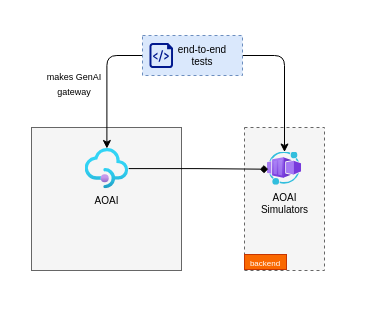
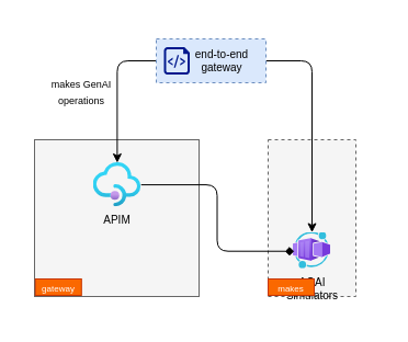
- <mxCell id="17" value="end-to-end tests" style="text;html=1;strokeColor=none;fillColor=none;align=center;verticalAlign=middle;whiteSpace=wrap;rounded=0;fontSize=10;" vertex="1" parent="1"><mxGeometry x="171.5" y="40" width="60" height="30" as="geometry" /></mxCell>
+ <mxCell id="17" value="end-to-end gateway" style="text;html=1;strokeColor=none;fillColor=none;align=center;verticalAlign=middle;whiteSpace=wrap;rounded=0;fontSize=10;" vertex="1" parent="1"><mxGeometry x="171.5" y="40" width="60" height="30" as="geometry" /></mxCell>
- <mxCell id="14" value="&lt;font style=&quot;font-size: 9px;&quot;&gt;makes GenAI gateway&lt;/font&gt;" style="text;html=1;strokeColor=none;fillColor=none;align=center;verticalAlign=middle;whiteSpace=wrap;rounded=0;spacing=0;" vertex="1" parent="1"><mxGeometry x="44" y="67.5" width="60" height="30" as="geometry" /></mxCell>
+ <mxCell id="14" value="&lt;font style=&quot;font-size: 9px;&quot;&gt;makes GenAI operations&lt;/font&gt;" style="text;html=1;strokeColor=none;fillColor=none;align=center;verticalAlign=middle;whiteSpace=wrap;rounded=0;spacing=0;" vertex="1" parent="1"><mxGeometry x="44" y="67.5" width="60" height="30" as="geometry" /></mxCell>
- <mxCell id="9" value="AOAI &lt;br style=&quot;font-size: 10px;&quot;&gt;Simulators" style="image;aspect=fixed;html=1;points=[];align=center;fontSize=10;image=img/lib/azure2/other/Worker_Container_App.svg;labelBackgroundColor=none;" vertex="1" parent="1"><mxGeometry x="266.88" y="151.5" width="34.25" height="33.24" as="geometry" /></mxCell>
+ <mxCell id="9" value="AOAI &lt;br style=&quot;font-size: 10px;&quot;&gt;Simulators" style="image;aspect=fixed;html=1;points=[];align=center;fontSize=10;image=img/lib/azure2/other/Worker_Container_App.svg;labelBackgroundColor=none;" vertex="1" parent="1"><mxGeometry x="266.88" y="211.5" width="34.25" height="33.24" as="geometry" /></mxCell>
- <mxCell id="8" value="AOAI" style="image;aspect=fixed;html=1;points=[];align=center;fontSize=10;image=img/lib/azure2/app_services/API_Management_Services.svg;labelBackgroundColor=none;" vertex="1" parent="1"><mxGeometry x="84.59" y="148" width="43.59" height="40.24" as="geometry" /></mxCell>
+ <mxCell id="8" value="APIM" style="image;aspect=fixed;html=1;points=[];align=center;fontSize=10;image=img/lib/azure2/app_services/API_Management_Services.svg;labelBackgroundColor=none;" vertex="1" parent="1"><mxGeometry x="84.59" y="148" width="43.59" height="40.24" as="geometry" /></mxCell>
+ <mxCell id="16" value="&lt;font style=&quot;font-size: 8px;&quot;&gt;gateway&lt;/font&gt;" style="text;html=1;strokeColor=#C73500;fillColor=#fa6800;align=center;verticalAlign=middle;whiteSpace=wrap;rounded=0;fontColor=#FFFFFF;" vertex="1" parent="1"><mxGeometry x="31.79" y="254" width="42" height="15" as="geometry" /></mxCell>
- <mxCell id="15" value="&lt;font style=&quot;font-size: 8px;&quot;&gt;backend&lt;/font&gt;" style="text;html=1;strokeColor=#C73500;fillColor=#fa6800;align=center;verticalAlign=middle;whiteSpace=wrap;rounded=0;fontColor=#FFFFFF;" vertex="1" parent="1"><mxGeometry x="244" y="254" width="42" height="15" as="geometry" /></mxCell>
+ <mxCell id="15" value="&lt;font style=&quot;font-size: 8px;&quot;&gt;makes&lt;/font&gt;" style="text;html=1;strokeColor=#C73500;fillColor=#fa6800;align=center;verticalAlign=middle;whiteSpace=wrap;rounded=0;fontColor=#FFFFFF;" vertex="1" parent="1"><mxGeometry x="244" y="254" width="42" height="15" as="geometry" /></mxCell>
